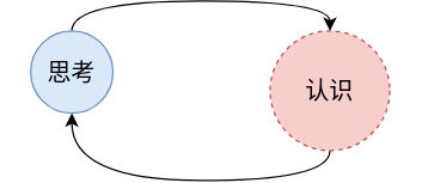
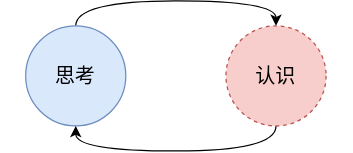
- <mxCell id="3" value="&lt;font style=&quot;font-size: 16px;&quot;&gt;思考&lt;/font&gt;" style="ellipse;whiteSpace=wrap;html=1;aspect=fixed;fillColor=#dae8fc;strokeColor=#6c8ebf;" vertex="1" parent="1"><mxGeometry x="20" y="20" width="55" height="55" as="geometry" /></mxCell>
+ <mxCell id="3" value="&lt;font style=&quot;font-size: 16px;&quot;&gt;思考&lt;/font&gt;" style="ellipse;whiteSpace=wrap;html=1;aspect=fixed;fillColor=#dae8fc;strokeColor=#6c8ebf;" vertex="1" parent="1"><mxGeometry x="20" y="20" width="80" height="80" as="geometry" /></mxCell>
